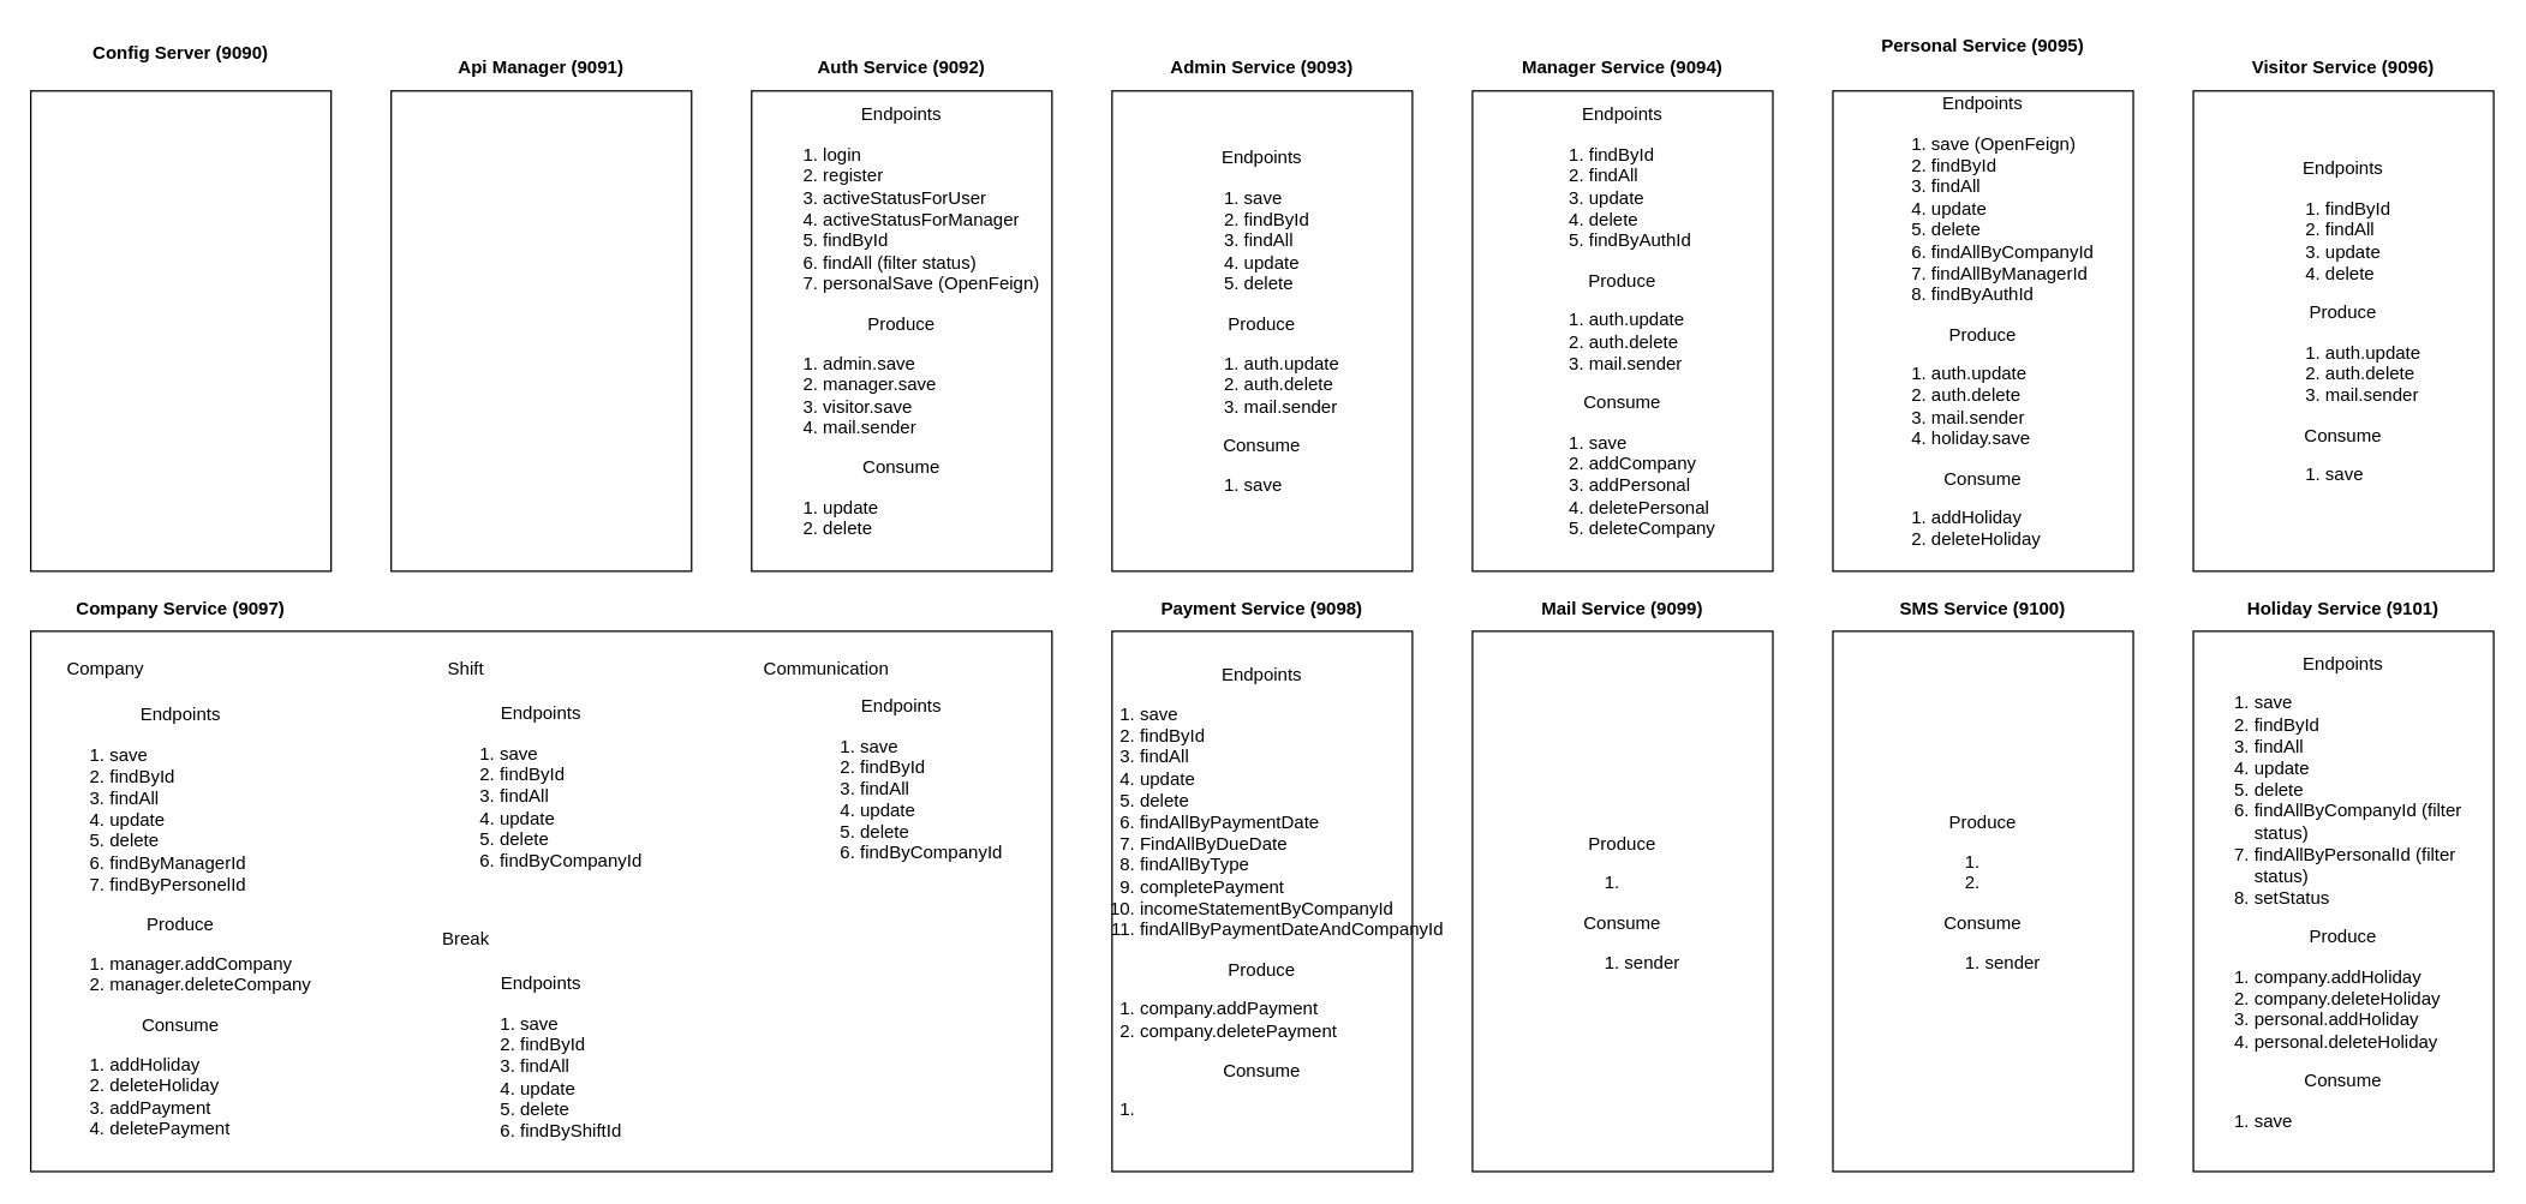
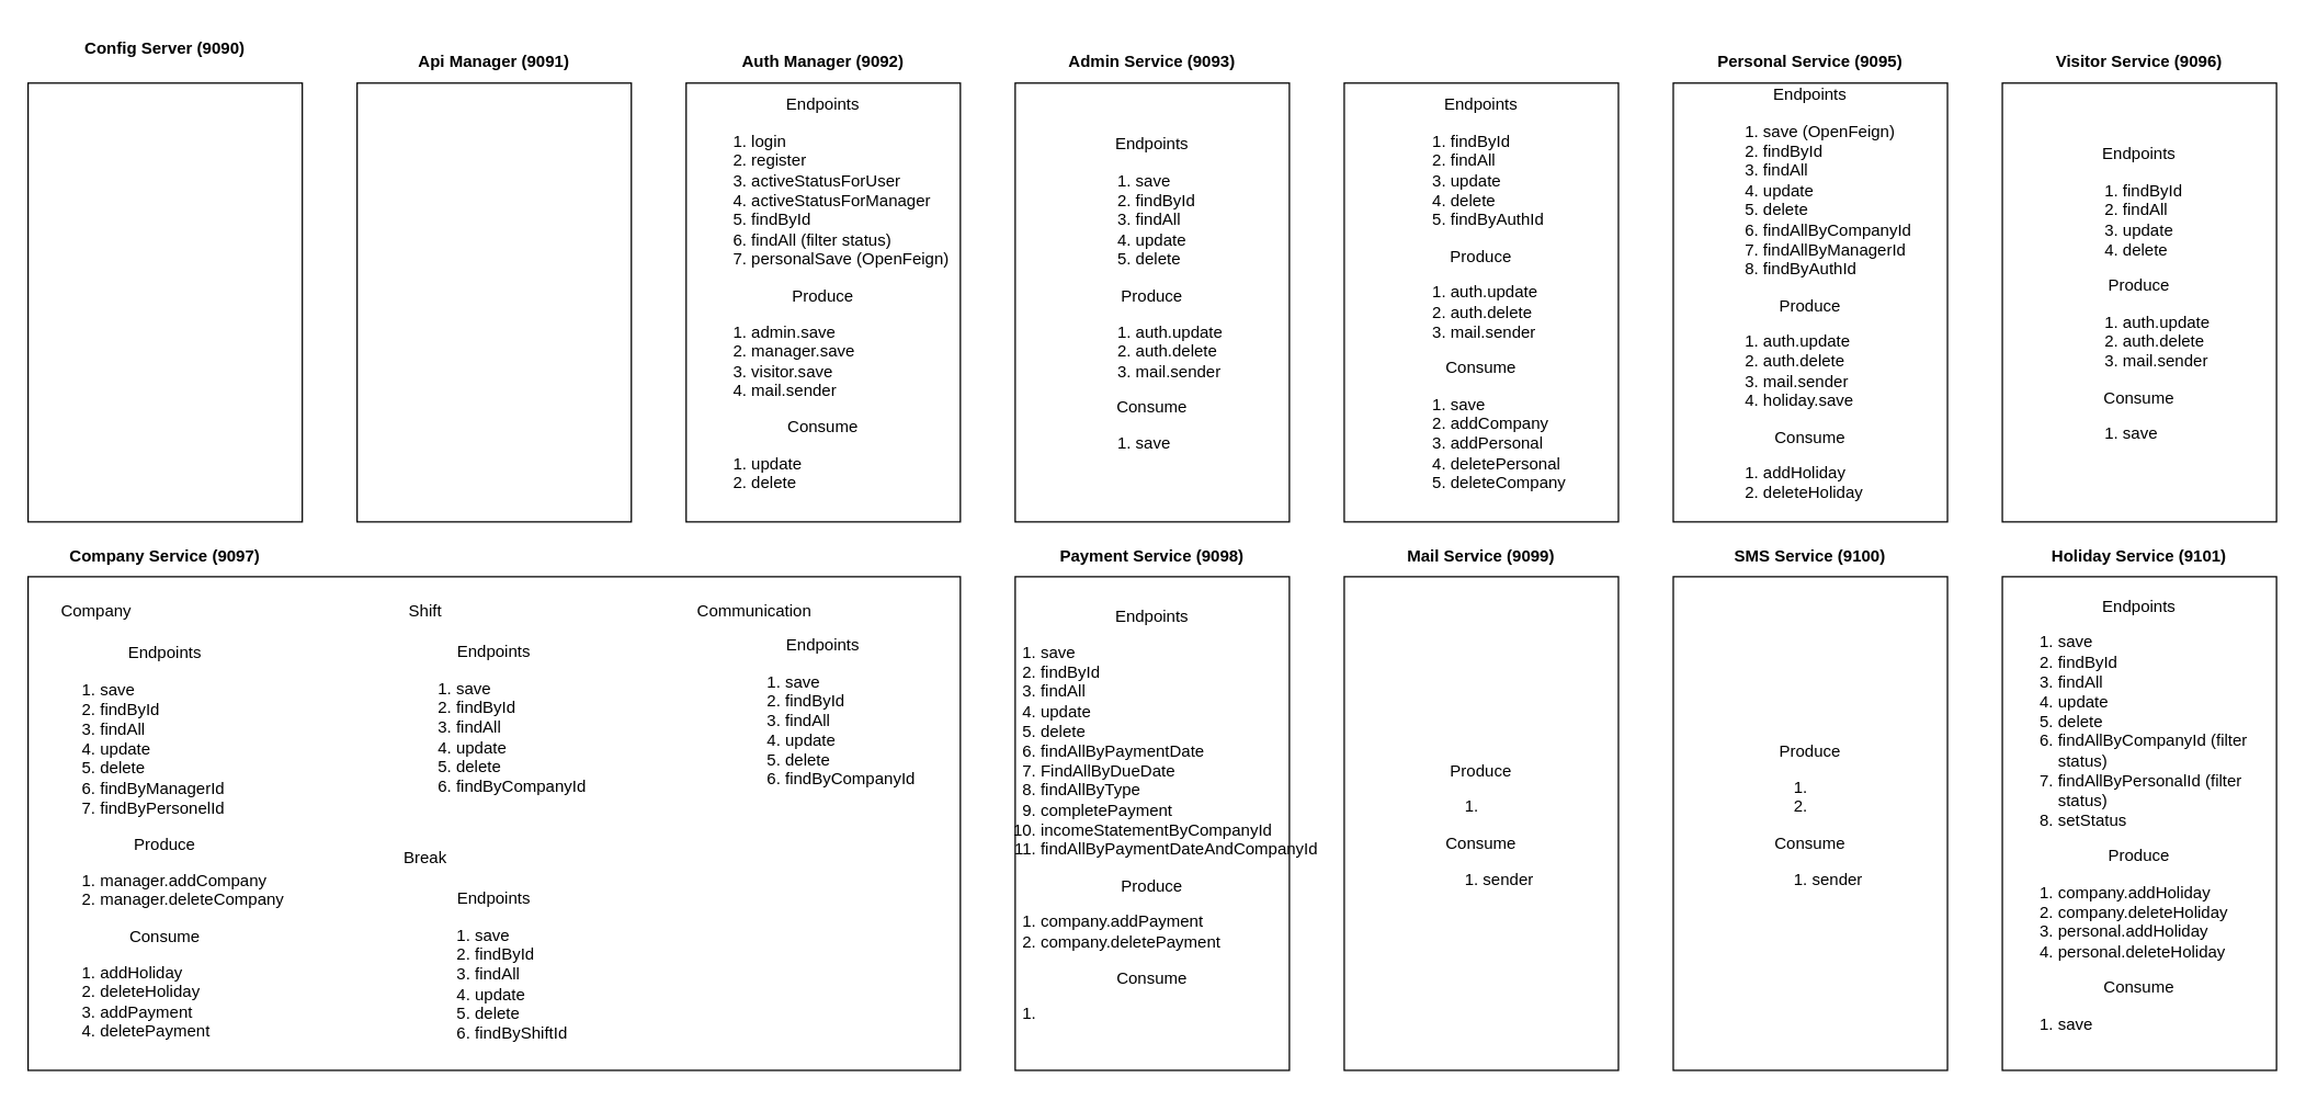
- <mxCell id="9" value="&lt;b&gt;Personal Service (9095)&lt;/b&gt;" style="text;html=1;strokeColor=none;fillColor=none;align=center;verticalAlign=middle;whiteSpace=wrap;rounded=0;" vertex="1" parent="1"><mxGeometry x="1220" y="15" width="200" height="30" as="geometry" /></mxCell>
+ <mxCell id="9" value="&lt;b&gt;Personal Service (9095)&lt;/b&gt;" style="text;html=1;strokeColor=none;fillColor=none;align=center;verticalAlign=middle;whiteSpace=wrap;rounded=0;" vertex="1" parent="1"><mxGeometry x="1220" y="30" width="200" height="30" as="geometry" /></mxCell>
- <mxCell id="3" value="&lt;b&gt;Auth Service (9092)&lt;/b&gt;" style="text;html=1;strokeColor=none;fillColor=none;align=center;verticalAlign=middle;whiteSpace=wrap;rounded=0;" vertex="1" parent="1"><mxGeometry x="500" y="30" width="200" height="30" as="geometry" /></mxCell>
+ <mxCell id="3" value="&lt;b&gt;Auth Manager (9092)&lt;/b&gt;" style="text;html=1;strokeColor=none;fillColor=none;align=center;verticalAlign=middle;whiteSpace=wrap;rounded=0;" vertex="1" parent="1"><mxGeometry x="500" y="30" width="200" height="30" as="geometry" /></mxCell>
- <mxCell id="7" value="&lt;b&gt;Manager Service (9094)&lt;/b&gt;" style="text;html=1;strokeColor=none;fillColor=none;align=center;verticalAlign=middle;whiteSpace=wrap;rounded=0;" vertex="1" parent="1"><mxGeometry x="980" y="30" width="200" height="30" as="geometry" /></mxCell>
